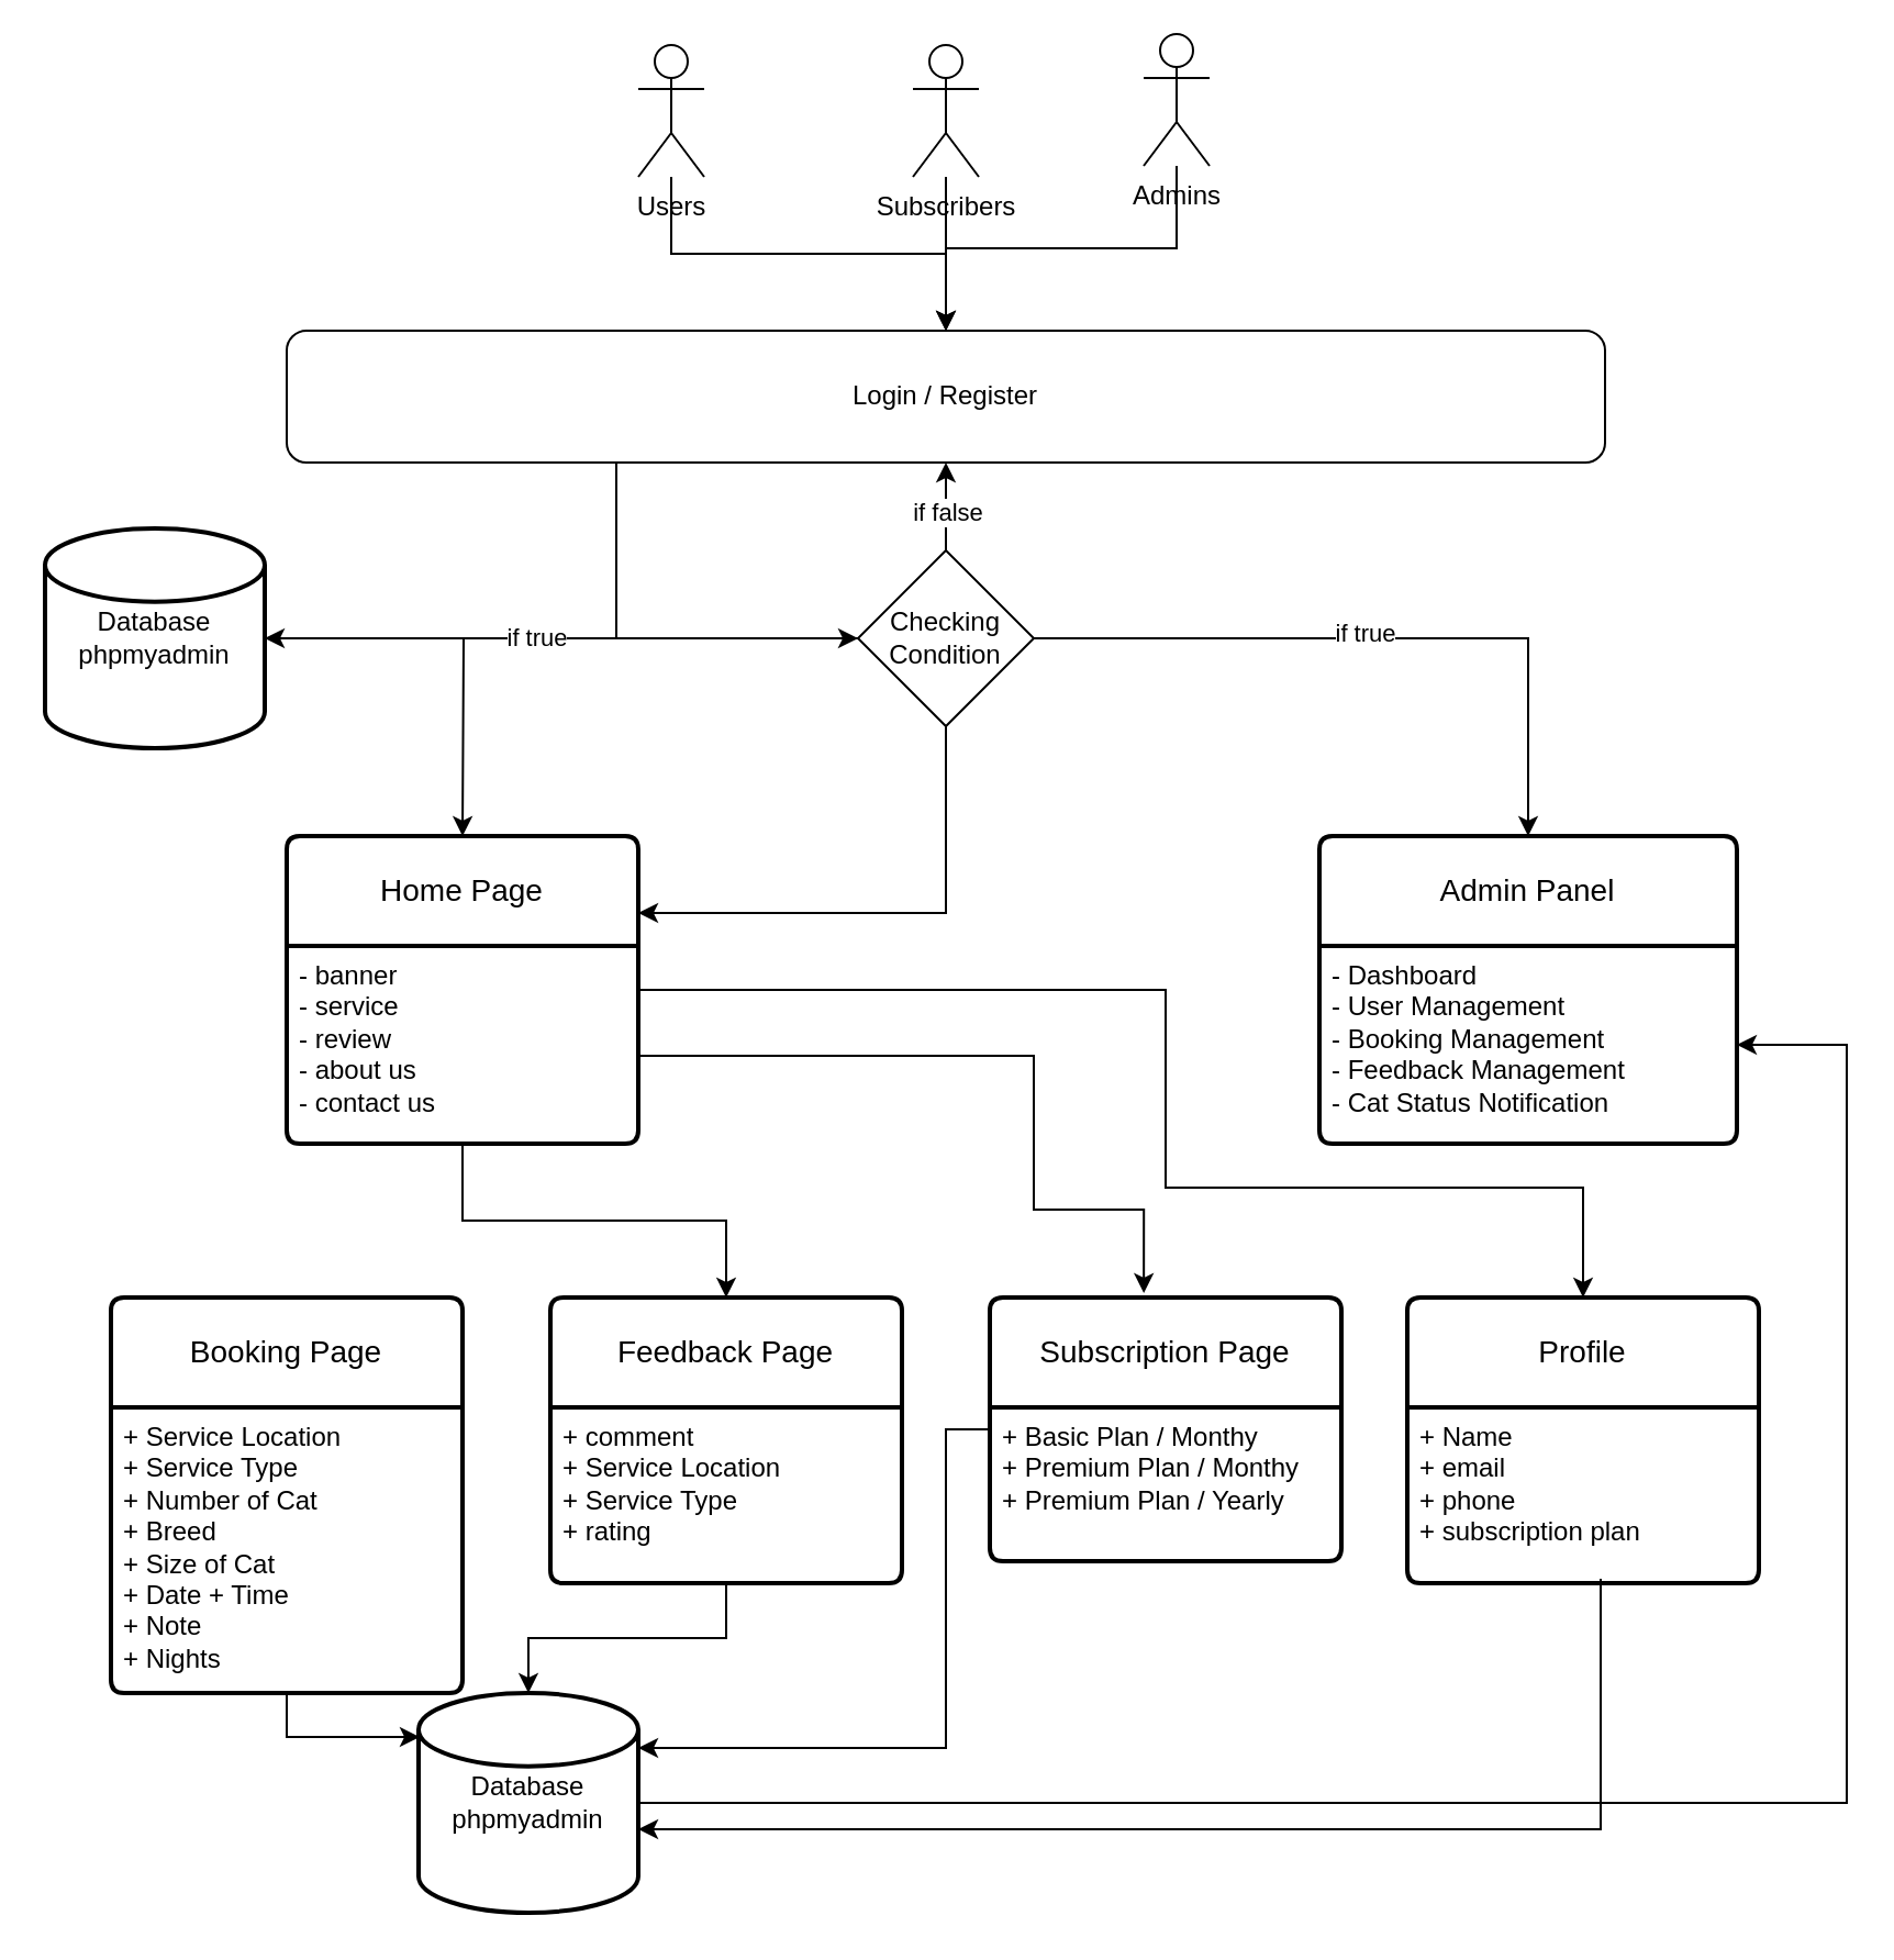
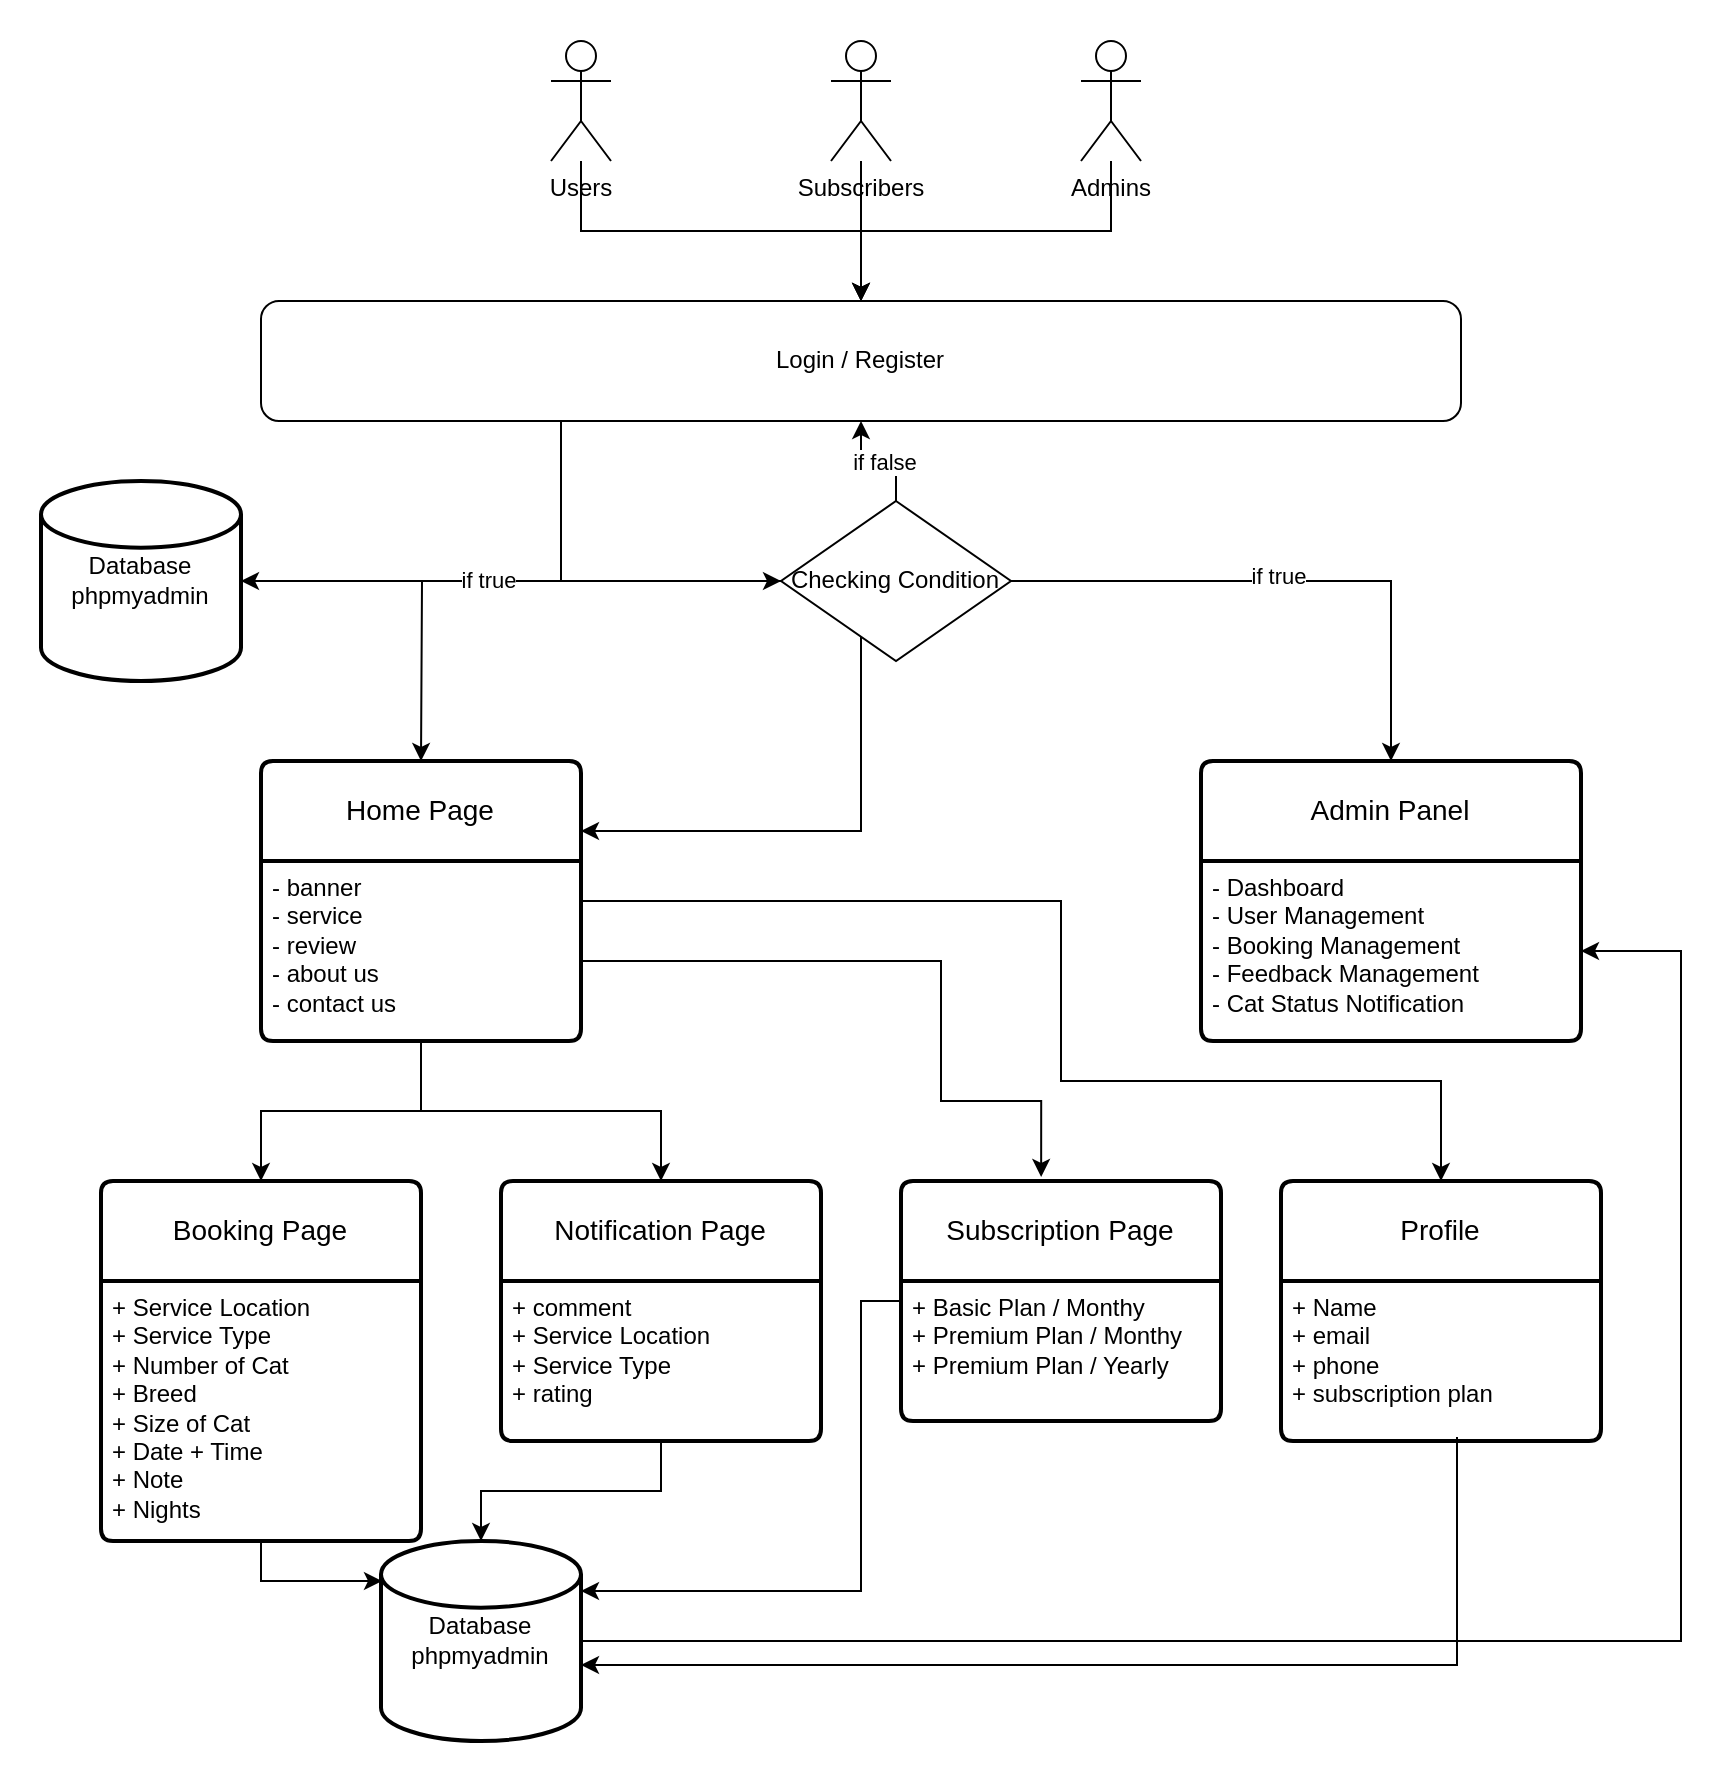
- <mxCell id="5" value="Admins" style="shape=umlActor;verticalLabelPosition=bottom;verticalAlign=top;html=1;outlineConnect=0;" parent="1" vertex="1"><mxGeometry x="520" y="15" width="30" height="60" as="geometry" /></mxCell>
+ <mxCell id="5" value="Admins" style="shape=umlActor;verticalLabelPosition=bottom;verticalAlign=top;html=1;outlineConnect=0;" parent="1" vertex="1"><mxGeometry x="540" y="20" width="30" height="60" as="geometry" /></mxCell>
- <mxCell id="3" value="Users" style="shape=umlActor;verticalLabelPosition=bottom;verticalAlign=top;html=1;outlineConnect=0;" parent="1" vertex="1"><mxGeometry x="290" y="20" width="30" height="60" as="geometry" /></mxCell>
+ <mxCell id="3" value="Users" style="shape=umlActor;verticalLabelPosition=bottom;verticalAlign=top;html=1;outlineConnect=0;" parent="1" vertex="1"><mxGeometry x="275" y="20" width="30" height="60" as="geometry" /></mxCell>
- <mxCell id="18" value="Checking Condition" style="rhombus;whiteSpace=wrap;html=1;" parent="1" vertex="1"><mxGeometry x="390" y="250" width="80" height="80" as="geometry" /></mxCell>
+ <mxCell id="18" value="Checking Condition" style="rhombus;whiteSpace=wrap;html=1;" parent="1" vertex="1"><mxGeometry x="390" y="250" width="115" height="80" as="geometry" /></mxCell>
+ <mxCell id="20" style="edgeStyle=orthogonalEdgeStyle;rounded=0;orthogonalLoop=1;jettySize=auto;html=1;entryX=0.5;entryY=0;entryDx=0;entryDy=0;" parent="1" source="22" target="26" edge="1"><mxGeometry relative="1" as="geometry" /></mxCell>
- <mxCell id="28" value="Feedback Page" style="swimlane;childLayout=stackLayout;horizontal=1;startSize=50;horizontalStack=0;rounded=1;fontSize=14;fontStyle=0;strokeWidth=2;resizeParent=0;resizeLast=1;shadow=0;dashed=0;align=center;arcSize=4;whiteSpace=wrap;html=1;" parent="1" vertex="1"><mxGeometry x="250" y="590" width="160" height="130" as="geometry" /></mxCell>
+ <mxCell id="28" value="Notification Page" style="swimlane;childLayout=stackLayout;horizontal=1;startSize=50;horizontalStack=0;rounded=1;fontSize=14;fontStyle=0;strokeWidth=2;resizeParent=0;resizeLast=1;shadow=0;dashed=0;align=center;arcSize=4;whiteSpace=wrap;html=1;" parent="1" vertex="1"><mxGeometry x="250" y="590" width="160" height="130" as="geometry" /></mxCell>
